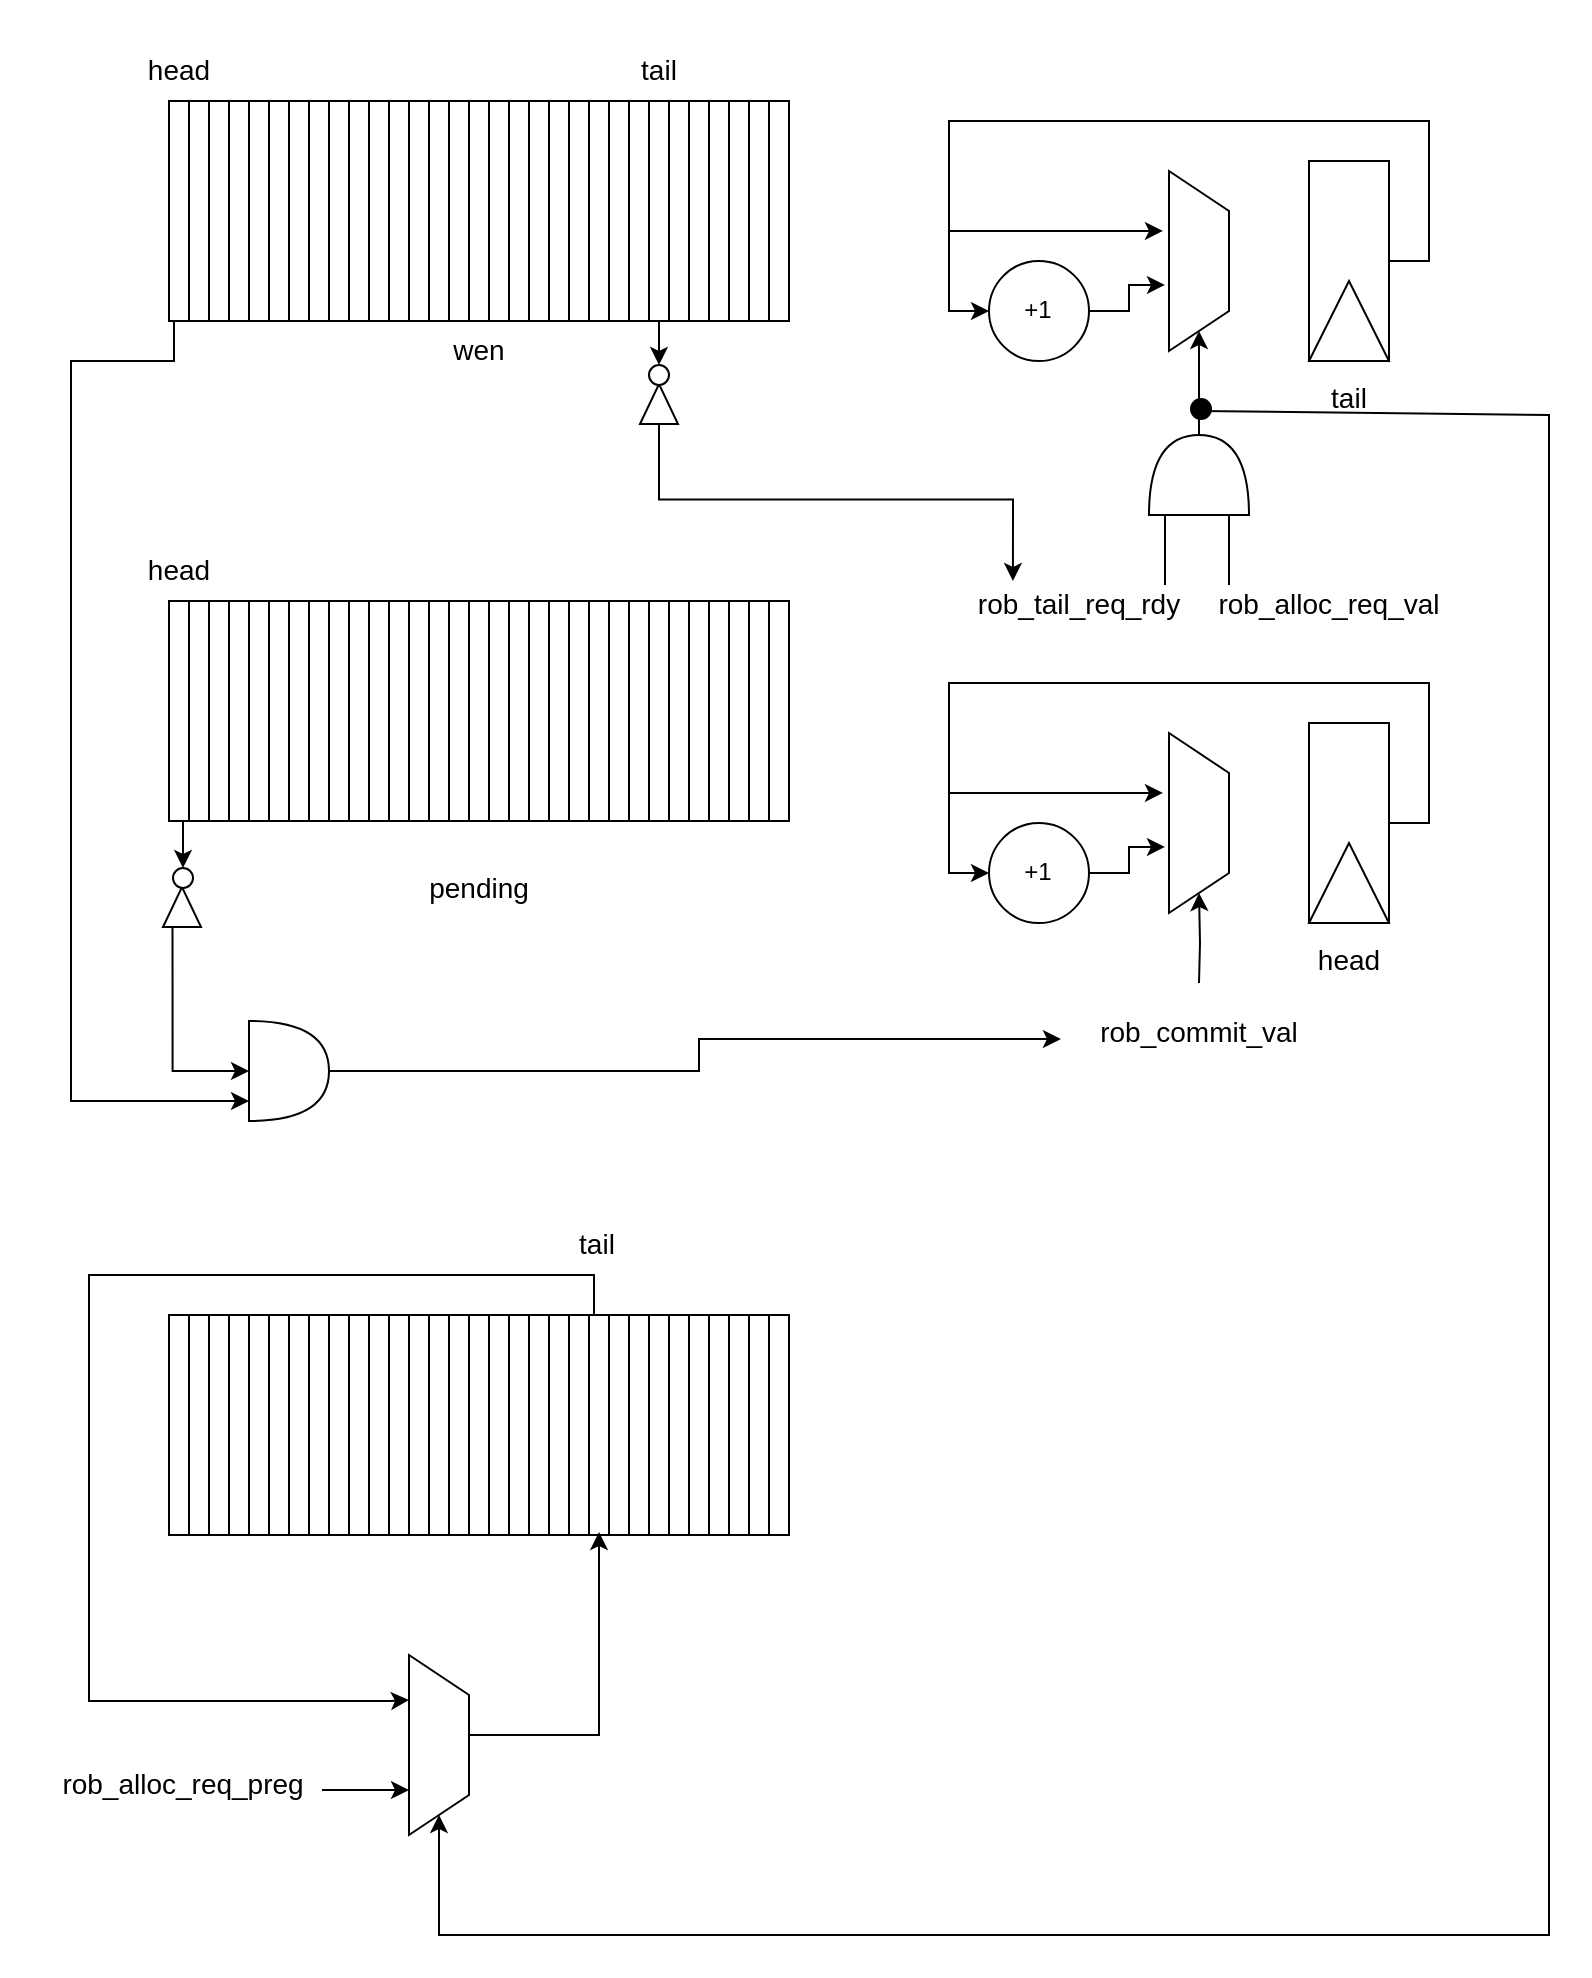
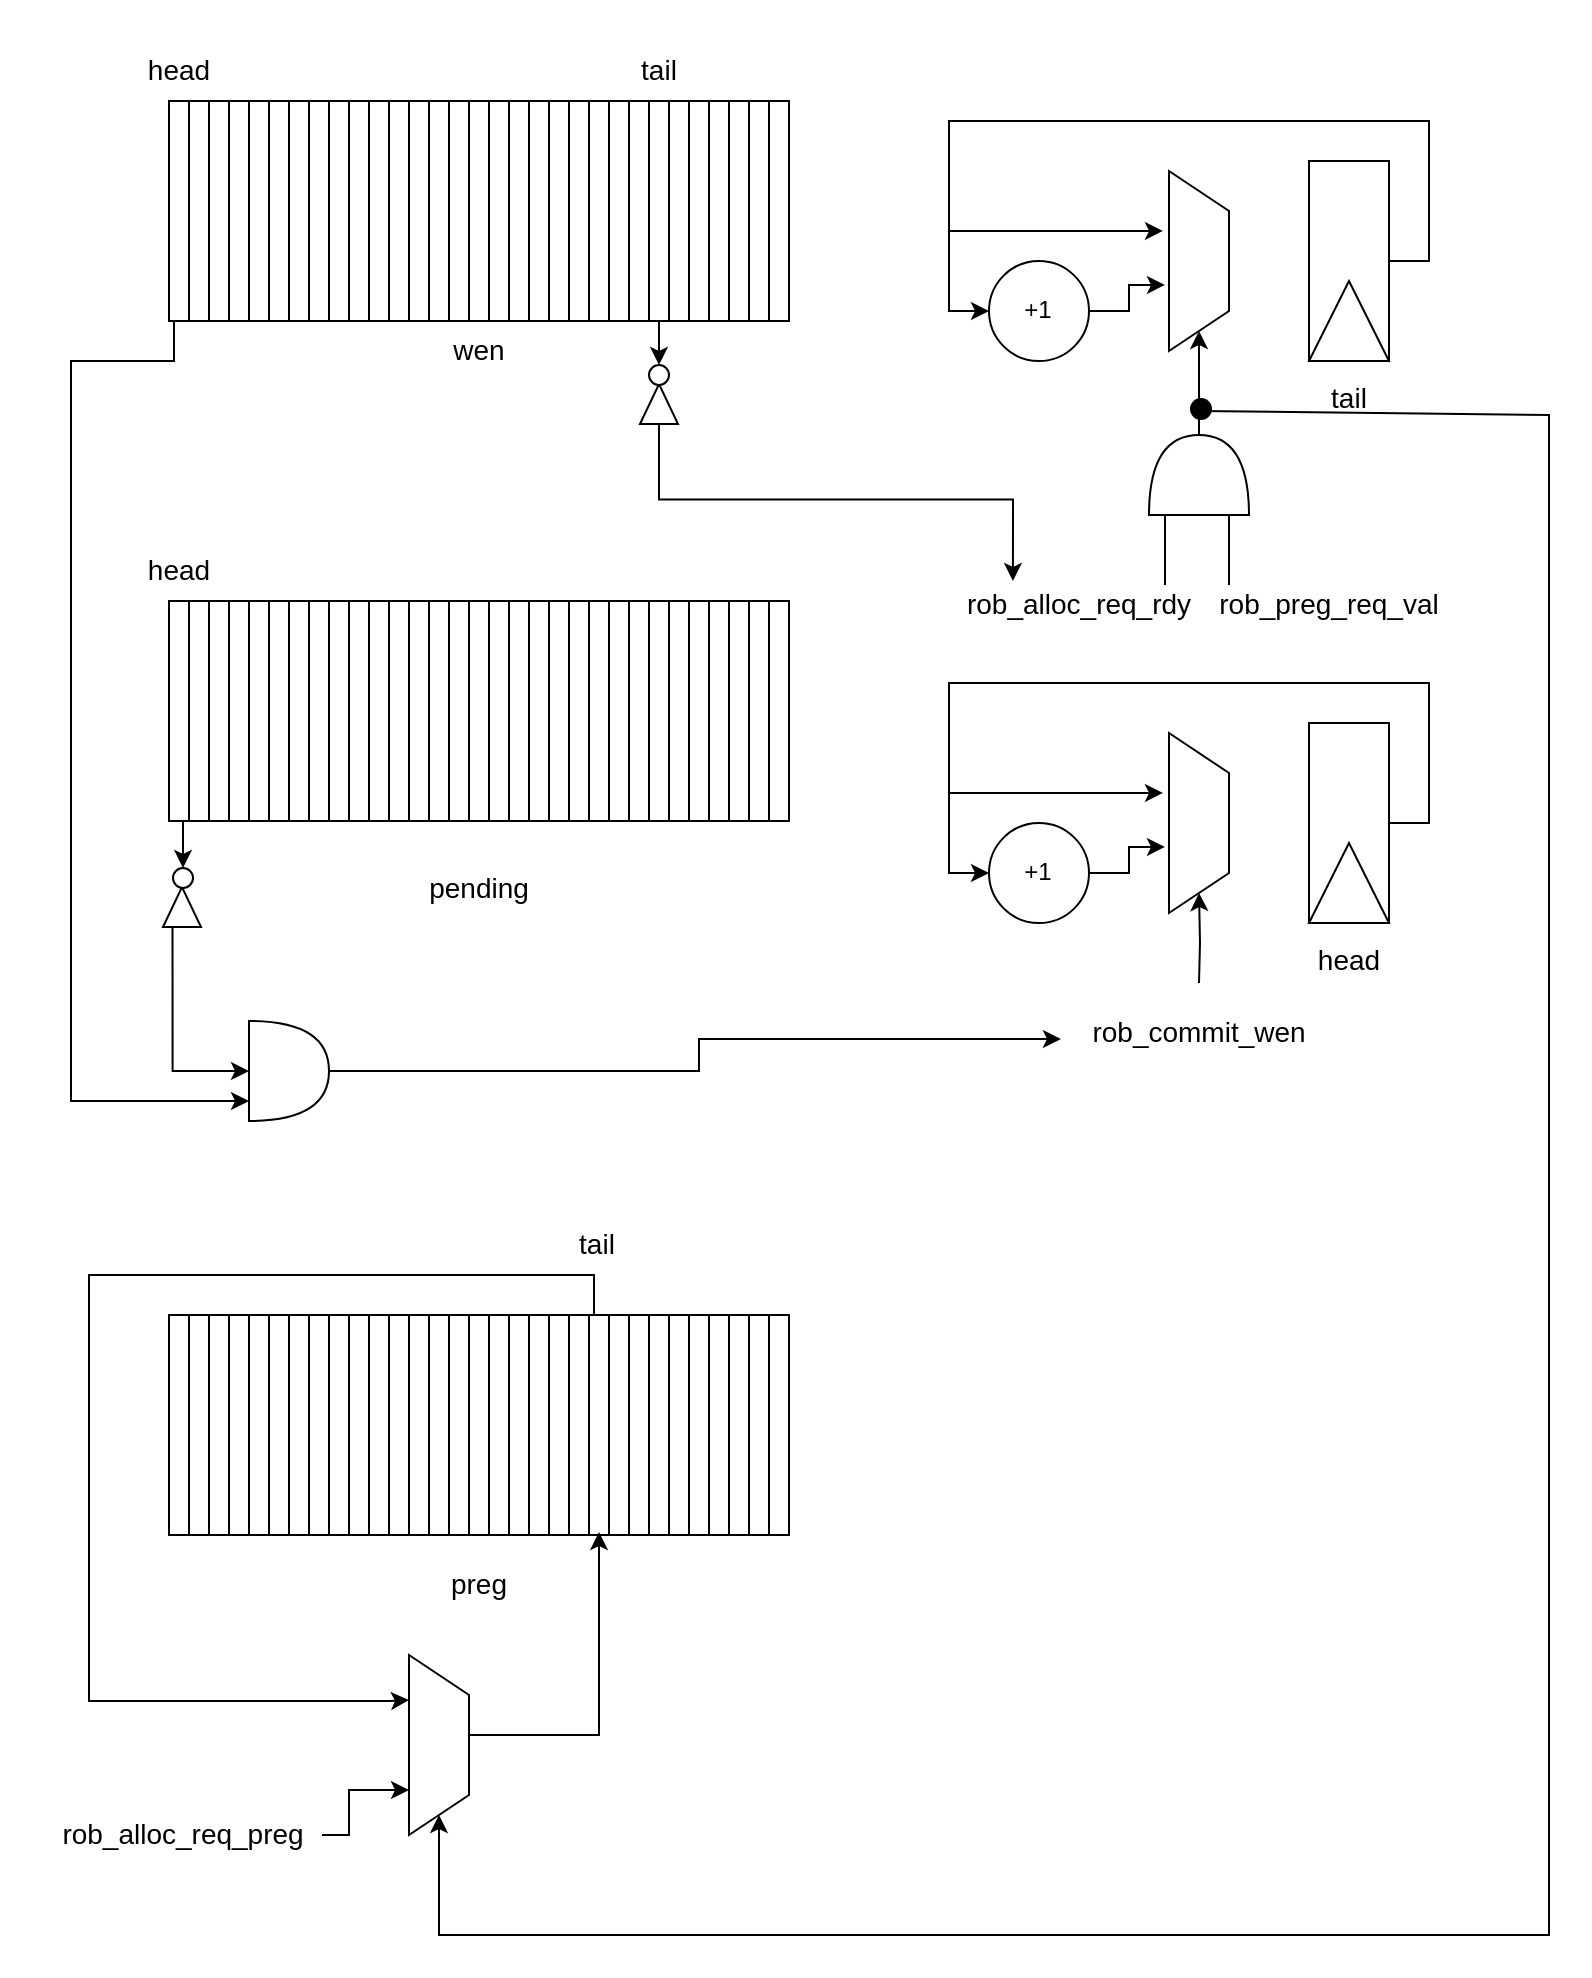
- <mxCell id="115" value="&lt;font style=&quot;font-size: 14px;&quot;&gt;rob_tail_req_rdy&lt;/font&gt;" style="text;html=1;align=center;verticalAlign=middle;resizable=0;points=[];autosize=1;strokeColor=none;fillColor=none;" vertex="1" parent="1"><mxGeometry x="469" y="287" width="140" height="30" as="geometry" /></mxCell>
+ <mxCell id="115" value="&lt;font style=&quot;font-size: 14px;&quot;&gt;rob_alloc_req_rdy&lt;/font&gt;" style="text;html=1;align=center;verticalAlign=middle;resizable=0;points=[];autosize=1;strokeColor=none;fillColor=none;" vertex="1" parent="1"><mxGeometry x="469" y="287" width="140" height="30" as="geometry" /></mxCell>
- <mxCell id="116" value="&lt;font style=&quot;font-size: 14px;&quot;&gt;rob_alloc_req_val&lt;/font&gt;" style="text;html=1;align=center;verticalAlign=middle;resizable=0;points=[];autosize=1;strokeColor=none;fillColor=none;" vertex="1" parent="1"><mxGeometry x="599" y="287" width="130" height="30" as="geometry" /></mxCell>
+ <mxCell id="116" value="&lt;font style=&quot;font-size: 14px;&quot;&gt;rob_preg_req_val&lt;/font&gt;" style="text;html=1;align=center;verticalAlign=middle;resizable=0;points=[];autosize=1;strokeColor=none;fillColor=none;" vertex="1" parent="1"><mxGeometry x="599" y="287" width="130" height="30" as="geometry" /></mxCell>
- <mxCell id="128" value="&lt;font style=&quot;font-size: 14px;&quot;&gt;rob_commit_val&lt;/font&gt;" style="text;html=1;align=center;verticalAlign=middle;resizable=0;points=[];autosize=1;strokeColor=none;fillColor=none;" vertex="1" parent="1"><mxGeometry x="534" y="501" width="130" height="30" as="geometry" /></mxCell>
+ <mxCell id="128" value="&lt;font style=&quot;font-size: 14px;&quot;&gt;rob_commit_wen&lt;/font&gt;" style="text;html=1;align=center;verticalAlign=middle;resizable=0;points=[];autosize=1;strokeColor=none;fillColor=none;" vertex="1" parent="1"><mxGeometry x="534" y="501" width="130" height="30" as="geometry" /></mxCell>
+ <mxCell id="104" value="&lt;font style=&quot;font-size: 14px;&quot;&gt;preg&lt;/font&gt;" style="text;html=1;align=center;verticalAlign=middle;resizable=0;points=[];autosize=1;strokeColor=none;fillColor=none;" vertex="1" parent="1"><mxGeometry x="214" y="777" width="50" height="30" as="geometry" /></mxCell>
- <mxCell id="145" value="&lt;font style=&quot;font-size: 14px;&quot;&gt;rob_alloc_req_preg&lt;/font&gt;" style="text;html=1;align=center;verticalAlign=middle;resizable=0;points=[];autosize=1;strokeColor=none;fillColor=none;" vertex="1" parent="1"><mxGeometry x="20.5" y="877" width="140" height="30" as="geometry" /></mxCell>
+ <mxCell id="145" value="&lt;font style=&quot;font-size: 14px;&quot;&gt;rob_alloc_req_preg&lt;/font&gt;" style="text;html=1;align=center;verticalAlign=middle;resizable=0;points=[];autosize=1;strokeColor=none;fillColor=none;" vertex="1" parent="1"><mxGeometry x="20.5" y="902" width="140" height="30" as="geometry" /></mxCell>
